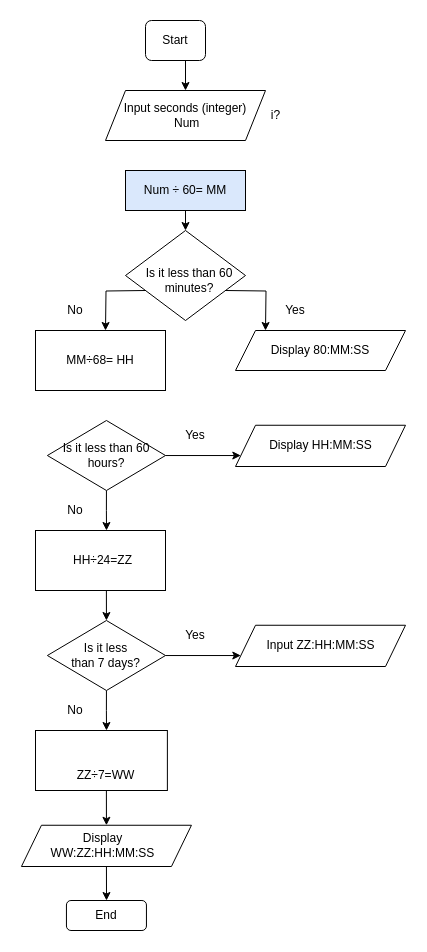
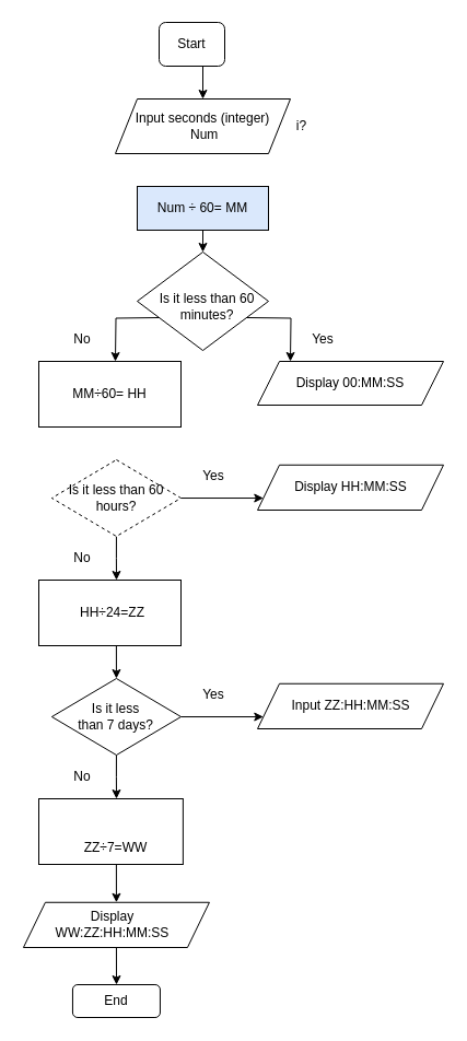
- <mxCell id="15" value="&lt;span&gt;Display 80:MM:SS&lt;/span&gt;" style="shape=parallelogram;perimeter=parallelogramPerimeter;whiteSpace=wrap;html=1;fixedSize=1;" vertex="1" parent="1"><mxGeometry x="235" y="330" width="170" height="40" as="geometry" /></mxCell>
+ <mxCell id="15" value="&lt;span&gt;Display 00:MM:SS&lt;/span&gt;" style="shape=parallelogram;perimeter=parallelogramPerimeter;whiteSpace=wrap;html=1;fixedSize=1;" vertex="1" parent="1"><mxGeometry x="235" y="330" width="170" height="40" as="geometry" /></mxCell>
- <mxCell id="16" value="MM÷68= HH" style="rounded=0;whiteSpace=wrap;html=1;" vertex="1" parent="1"><mxGeometry x="35" y="330" width="130" height="60" as="geometry" /></mxCell>
+ <mxCell id="16" value="MM÷60= HH" style="rounded=0;whiteSpace=wrap;html=1;" vertex="1" parent="1"><mxGeometry x="35" y="330" width="130" height="60" as="geometry" /></mxCell>
- <mxCell id="19" value="Is it less than 60 hours?" style="rhombus;whiteSpace=wrap;html=1;" vertex="1" parent="1"><mxGeometry x="46.88" y="420" width="118.12" height="70" as="geometry" /></mxCell>
+ <mxCell id="19" value="Is it less than 60 hours?" style="rhombus;whiteSpace=wrap;html=1;dashed=1;" vertex="1" parent="1"><mxGeometry x="46.88" y="420" width="118.12" height="70" as="geometry" /></mxCell>
